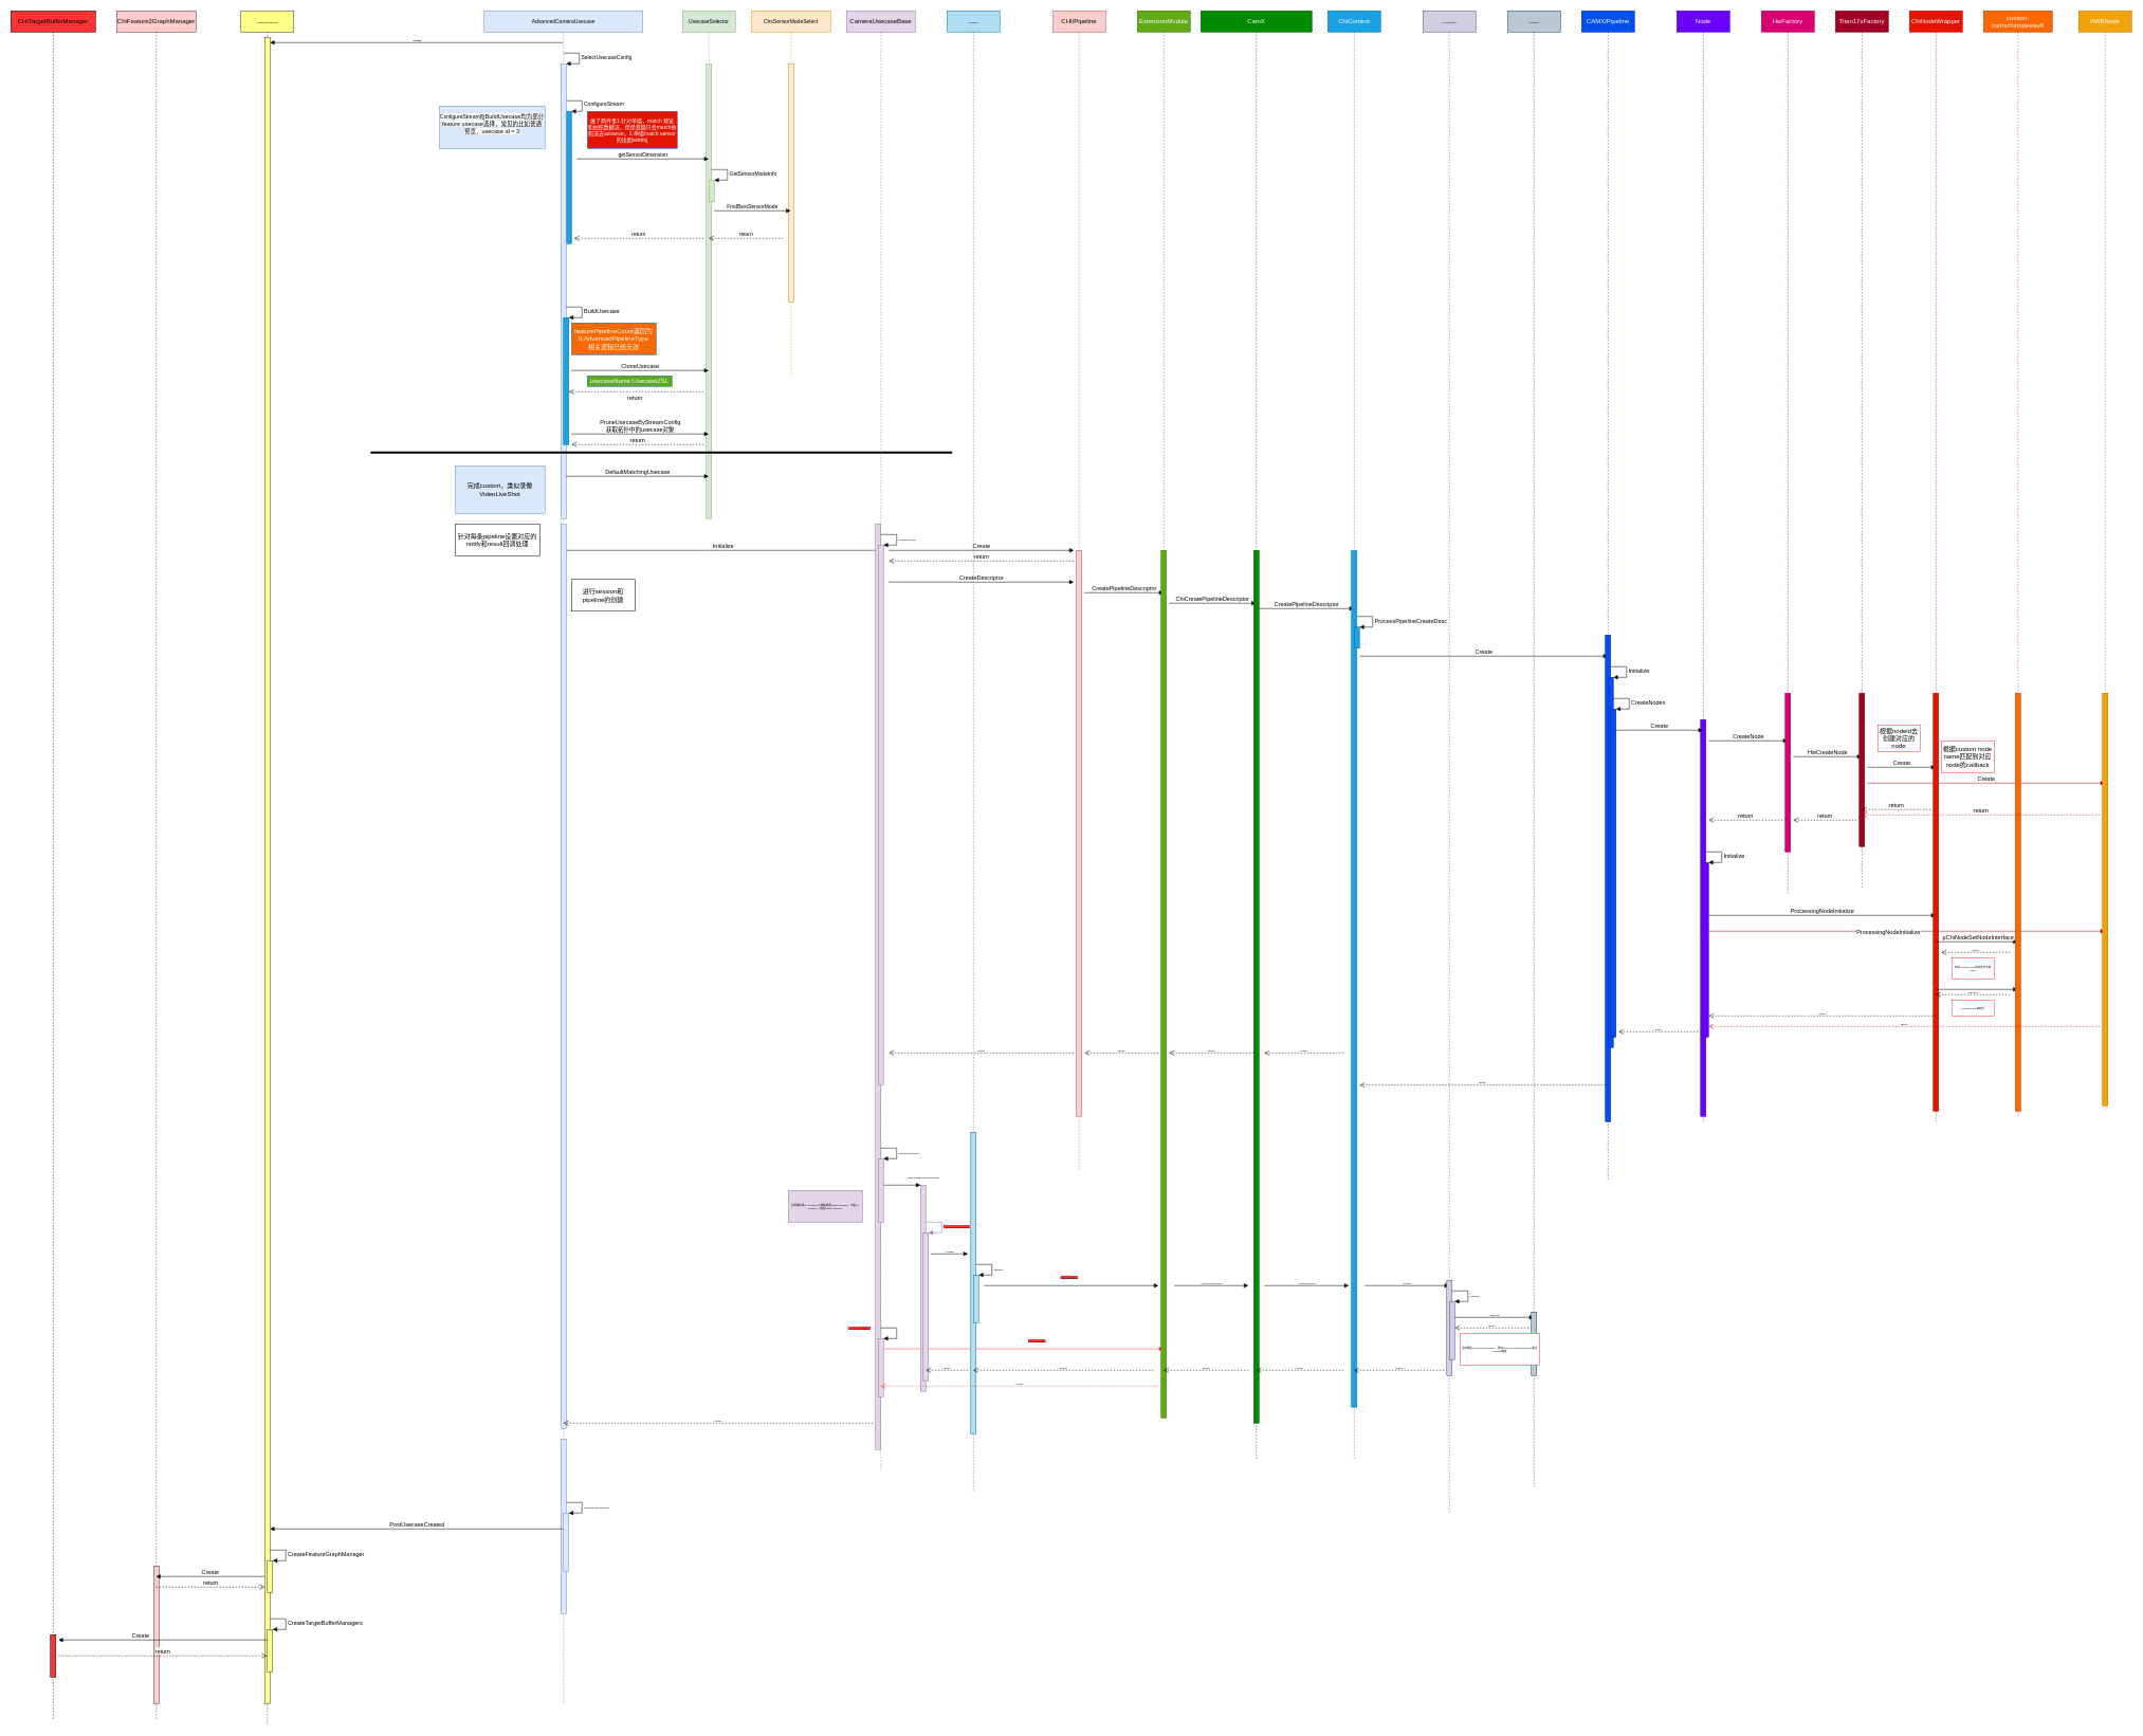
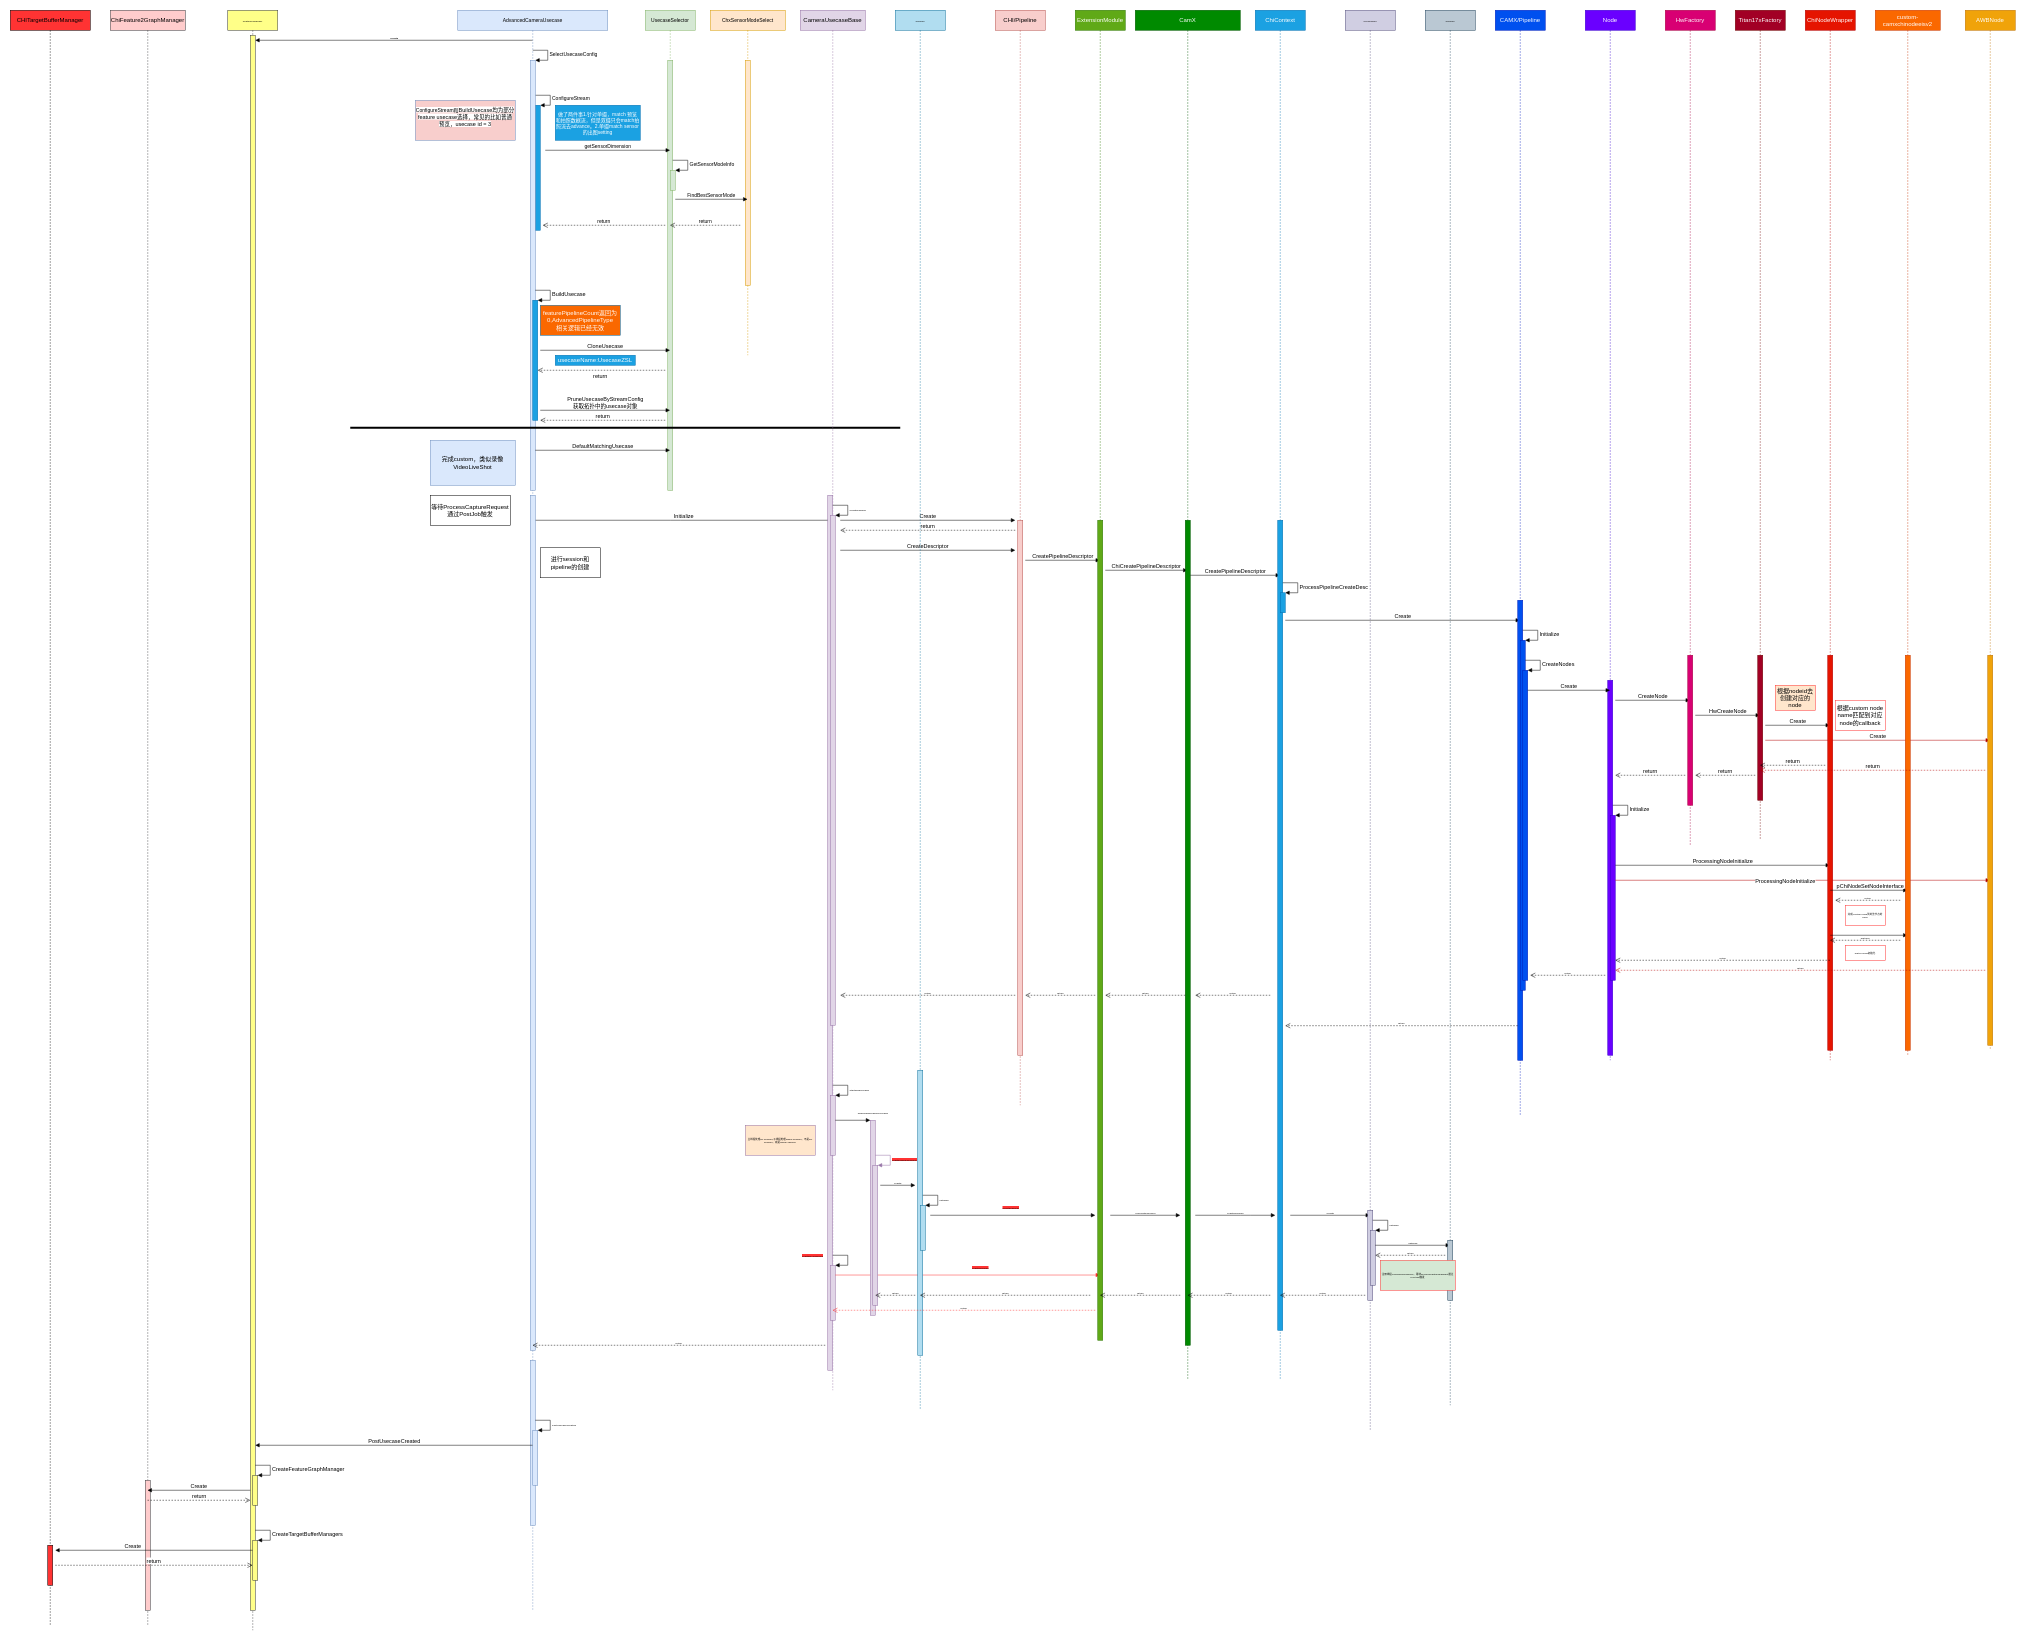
- <mxCell id="95" value="custom-camxchinodeeisv8" style="shape=umlLifeline;perimeter=lifelinePerimeter;whiteSpace=wrap;html=1;container=1;collapsible=0;recursiveResize=0;outlineConnect=0;fillColor=#fa6800;strokeColor=#C73500;fontColor=#ffffff;" parent="1" vertex="1"><mxGeometry x="3750" y="20" width="130" height="2090" as="geometry" /></mxCell>
+ <mxCell id="95" value="custom-camxchinodeeisv2" style="shape=umlLifeline;perimeter=lifelinePerimeter;whiteSpace=wrap;html=1;container=1;collapsible=0;recursiveResize=0;outlineConnect=0;fillColor=#fa6800;strokeColor=#C73500;fontColor=#ffffff;" parent="1" vertex="1"><mxGeometry x="3750" y="20" width="130" height="2090" as="geometry" /></mxCell>
- <mxCell id="29" value="&lt;span style=&quot;font-size: 10px ; text-align: left ; background-color: rgb(255 , 255 , 255)&quot;&gt;ConfigureStream和&lt;/span&gt;&lt;span style=&quot;text-align: left ; background-color: rgb(255 , 255 , 255) ; font-size: 11px&quot;&gt;BuildUsecase均为部分feature usecase选择，常见的比如普通预览，usecase id = 3&lt;/span&gt;&lt;span style=&quot;font-size: 11px ; text-align: left ; background-color: rgb(255 , 255 , 255)&quot;&gt;&lt;br&gt;&lt;br&gt;&lt;/span&gt;" style="rounded=0;whiteSpace=wrap;html=1;fillColor=#dae8fc;strokeColor=#6c8ebf;" parent="1" vertex="1"><mxGeometry x="830" y="200" width="200" height="80" as="geometry" /></mxCell>
+ <mxCell id="29" value="&lt;span style=&quot;font-size: 10px ; text-align: left ; background-color: rgb(255 , 255 , 255)&quot;&gt;ConfigureStream和&lt;/span&gt;&lt;span style=&quot;text-align: left ; background-color: rgb(255 , 255 , 255) ; font-size: 11px&quot;&gt;BuildUsecase均为部分feature usecase选择，常见的比如普通预览，usecase id = 3&lt;/span&gt;&lt;span style=&quot;font-size: 11px ; text-align: left ; background-color: rgb(255 , 255 , 255)&quot;&gt;&lt;br&gt;&lt;br&gt;&lt;/span&gt;" style="rounded=0;whiteSpace=wrap;html=1;fillColor=#f8cecc;strokeColor=#6c8ebf;" parent="1" vertex="1"><mxGeometry x="830" y="200" width="200" height="80" as="geometry" /></mxCell>
- <mxCell id="4" value="做了两件事1.针对单摄，match 预览和拍照数据流，但是双摄只会match拍照流去advance。2.单摄match sensor的出图setting" style="rounded=0;whiteSpace=wrap;html=1;fontSize=10;fillColor=#e51400;strokeColor=#006EAF;fontColor=#ffffff;" parent="2" vertex="1"><mxGeometry x="195" y="190" width="170" height="70" as="geometry" /></mxCell>
+ <mxCell id="4" value="做了两件事1.针对单摄，match 预览和拍照数据流，但是双摄只会match拍照流去advance。2.单摄match sensor的出图setting" style="rounded=0;whiteSpace=wrap;html=1;fontSize=10;fillColor=#1ba1e2;strokeColor=#006EAF;fontColor=#ffffff;" parent="2" vertex="1"><mxGeometry x="195" y="190" width="170" height="70" as="geometry" /></mxCell>
- <mxCell id="27" value="usecaseName:UsecaseZSL" style="rounded=0;whiteSpace=wrap;html=1;fillColor=#60a917;strokeColor=#006EAF;fontColor=#ffffff;" parent="1" vertex="1"><mxGeometry x="1110" y="710" width="160" height="20" as="geometry" /></mxCell>
+ <mxCell id="27" value="usecaseName:UsecaseZSL" style="rounded=0;whiteSpace=wrap;html=1;fillColor=#1ba1e2;strokeColor=#006EAF;fontColor=#ffffff;" parent="1" vertex="1"><mxGeometry x="1110" y="710" width="160" height="20" as="geometry" /></mxCell>
- <mxCell id="47" value="针对每条pipeline设置对应的notify和result回调处理" style="rounded=0;whiteSpace=wrap;html=1;" parent="1" vertex="1"><mxGeometry x="860" y="990" width="160" height="60" as="geometry" /></mxCell>
+ <mxCell id="47" value="等待ProcessCaptureRequest通过PostJob触发" style="rounded=0;whiteSpace=wrap;html=1;" parent="1" vertex="1"><mxGeometry x="860" y="990" width="160" height="60" as="geometry" /></mxCell>
- <mxCell id="99" value="根据nodeid去创建对应的&lt;br&gt;node" style="rounded=0;whiteSpace=wrap;html=1;strokeColor=#FF3333;" parent="1" vertex="1"><mxGeometry x="3550" y="1370" width="80" height="50" as="geometry" /></mxCell>
+ <mxCell id="99" value="根据nodeid去创建对应的&lt;br&gt;node" style="rounded=0;whiteSpace=wrap;html=1;strokeColor=#FF3333;fillColor=#ffe6cc;" parent="1" vertex="1"><mxGeometry x="3550" y="1370" width="80" height="50" as="geometry" /></mxCell>
- <mxCell id="107" value="custom node初始化" style="rounded=0;whiteSpace=wrap;html=1;strokeColor=#FF3333;fontSize=5;" parent="1" vertex="1"><mxGeometry x="3690" y="1890" width="80" height="30" as="geometry" /></mxCell>
+ <mxCell id="107" value="match node初始化" style="rounded=0;whiteSpace=wrap;html=1;strokeColor=#FF3333;fontSize=5;" parent="1" vertex="1"><mxGeometry x="3690" y="1890" width="80" height="30" as="geometry" /></mxCell>
- <mxCell id="122" value="主线程处理RT session,子线程处理offline session，不是RT session，就是offline session" style="rounded=0;whiteSpace=wrap;html=1;strokeColor=#9673a6;fontSize=5;fillColor=#e1d5e7;" parent="1" vertex="1"><mxGeometry x="1490" y="2250" width="140" height="60" as="geometry" /></mxCell>
+ <mxCell id="122" value="主线程处理RT session,子线程处理offline session，不是RT session，就是offline session" style="rounded=0;whiteSpace=wrap;html=1;strokeColor=#9673a6;fontSize=5;fillColor=#ffe6cc;" parent="1" vertex="1"><mxGeometry x="1490" y="2250" width="140" height="60" as="geometry" /></mxCell>
- <mxCell id="134" value="注册线程ThreadJobCallback，等待ProcessCaptureRequest通过PostJob触发" style="rounded=0;whiteSpace=wrap;html=1;strokeColor=#FF3333;fontSize=5;" parent="1" vertex="1"><mxGeometry x="2760" y="2520" width="150" height="60" as="geometry" /></mxCell>
+ <mxCell id="134" value="注册线程ThreadJobCallback，等待ProcessCaptureRequest通过PostJob触发" style="rounded=0;whiteSpace=wrap;html=1;strokeColor=#FF3333;fontSize=5;fillColor=#d5e8d4;" parent="1" vertex="1"><mxGeometry x="2760" y="2520" width="150" height="60" as="geometry" /></mxCell>
